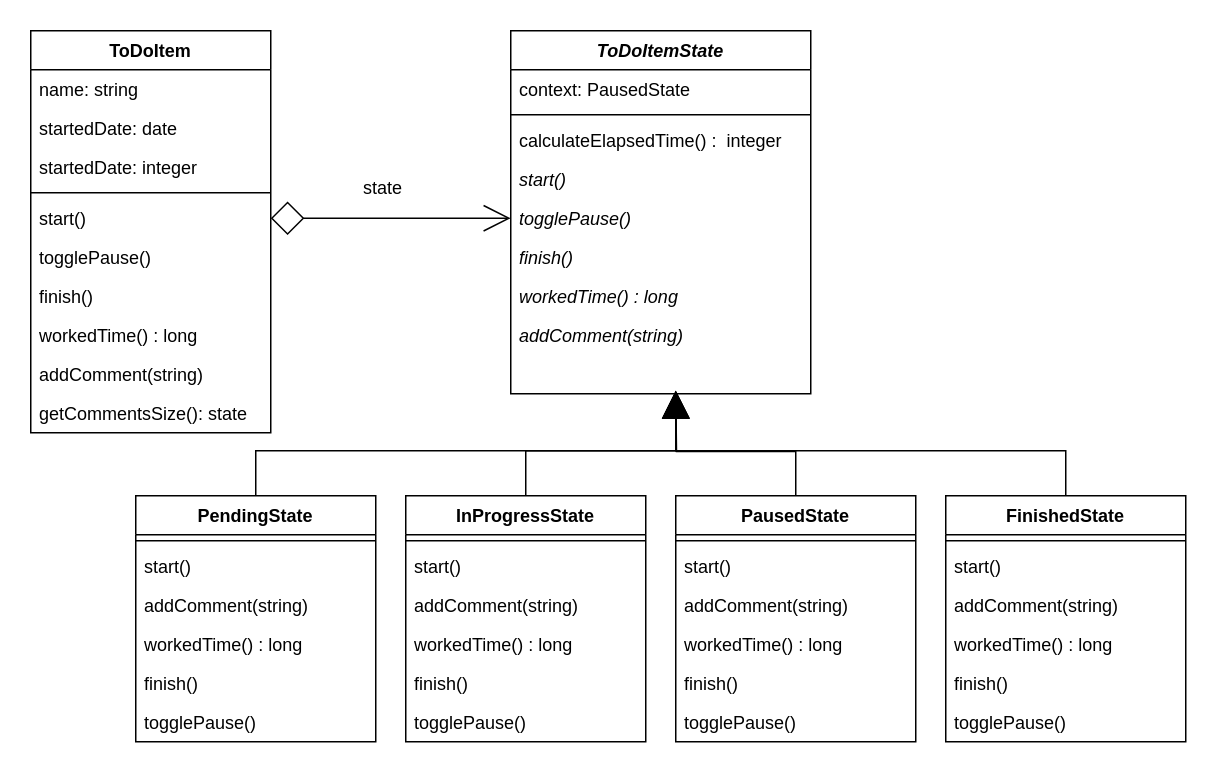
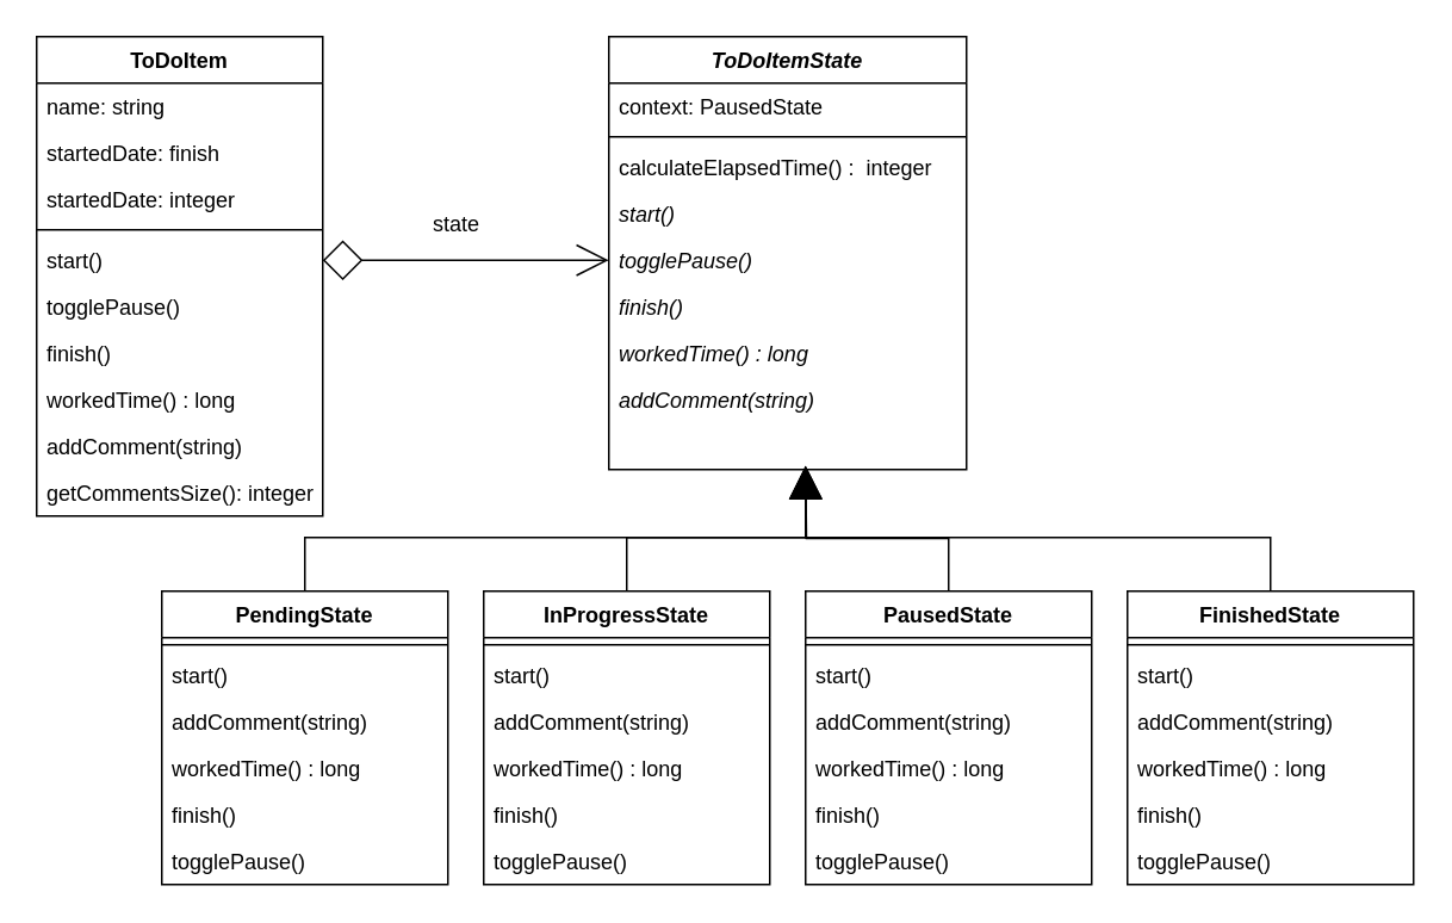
- <mxCell id="4" value="startedDate: date" style="text;align=left;verticalAlign=top;spacingLeft=4;spacingRight=4;overflow=hidden;rotatable=0;points=[[0,0.5],[1,0.5]];portConstraint=eastwest;rounded=0;shadow=0;html=0;" vertex="1" parent="2"><mxGeometry y="52" width="160" height="26" as="geometry" /></mxCell>
+ <mxCell id="4" value="startedDate: finish" style="text;align=left;verticalAlign=top;spacingLeft=4;spacingRight=4;overflow=hidden;rotatable=0;points=[[0,0.5],[1,0.5]];portConstraint=eastwest;rounded=0;shadow=0;html=0;" vertex="1" parent="2"><mxGeometry y="52" width="160" height="26" as="geometry" /></mxCell>
- <mxCell id="12" value="getCommentsSize(): state" style="text;align=left;verticalAlign=top;spacingLeft=4;spacingRight=4;overflow=hidden;rotatable=0;points=[[0,0.5],[1,0.5]];portConstraint=eastwest;" vertex="1" parent="2"><mxGeometry y="242" width="160" height="26" as="geometry" /></mxCell>
+ <mxCell id="12" value="getCommentsSize(): integer" style="text;align=left;verticalAlign=top;spacingLeft=4;spacingRight=4;overflow=hidden;rotatable=0;points=[[0,0.5],[1,0.5]];portConstraint=eastwest;" vertex="1" parent="2"><mxGeometry y="242" width="160" height="26" as="geometry" /></mxCell>
